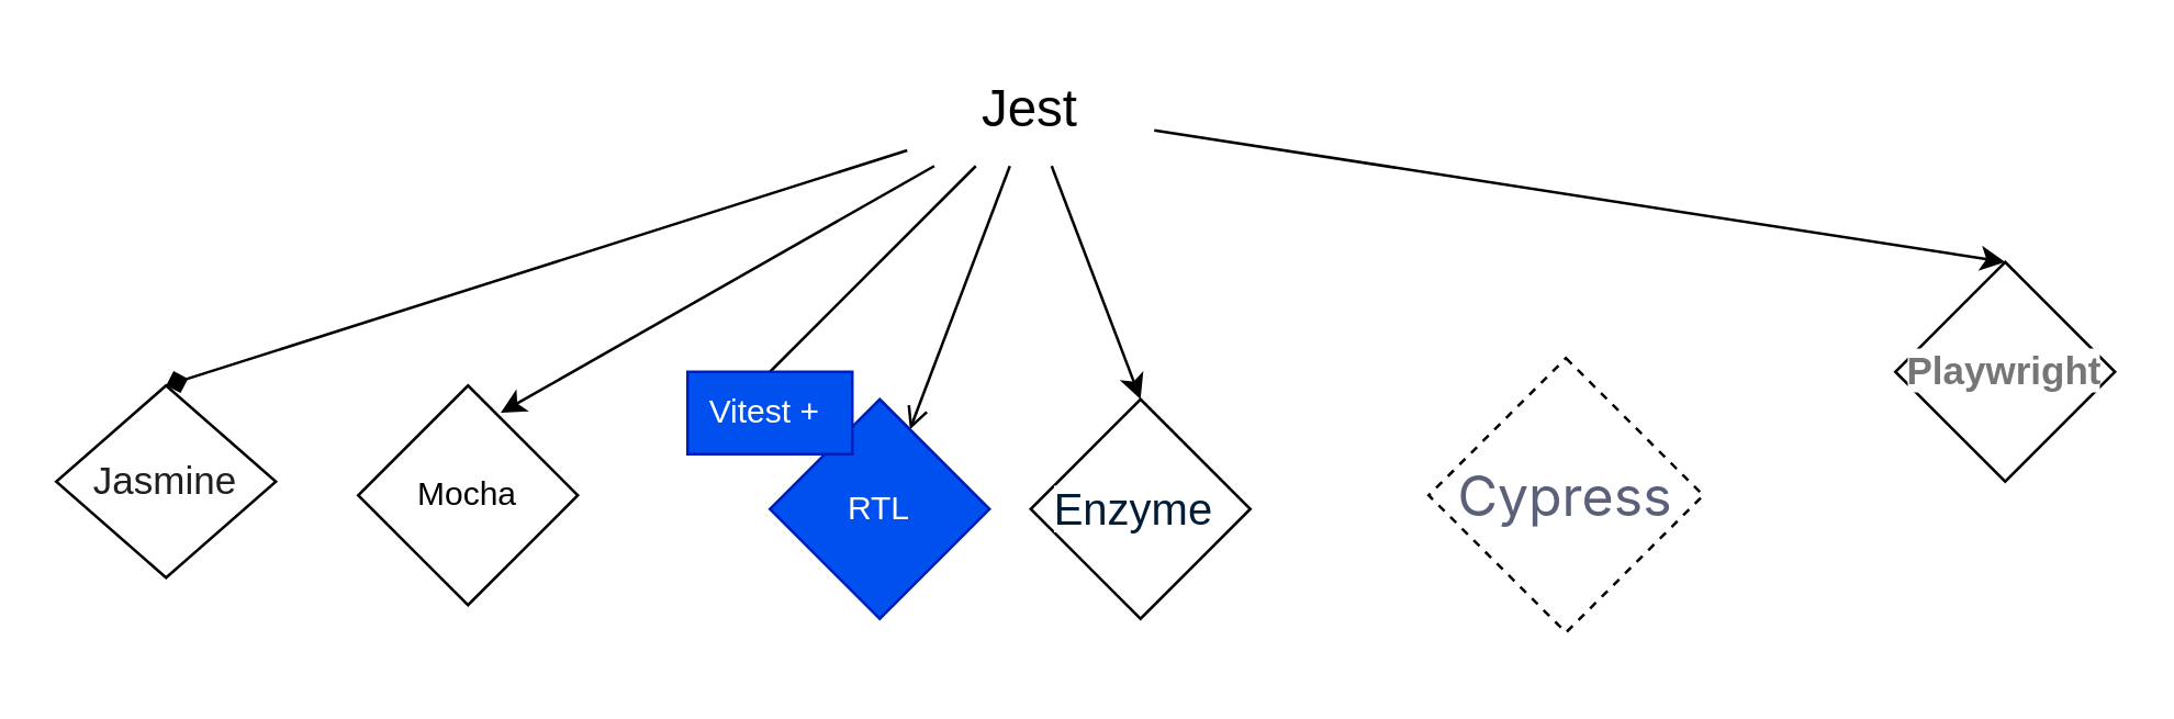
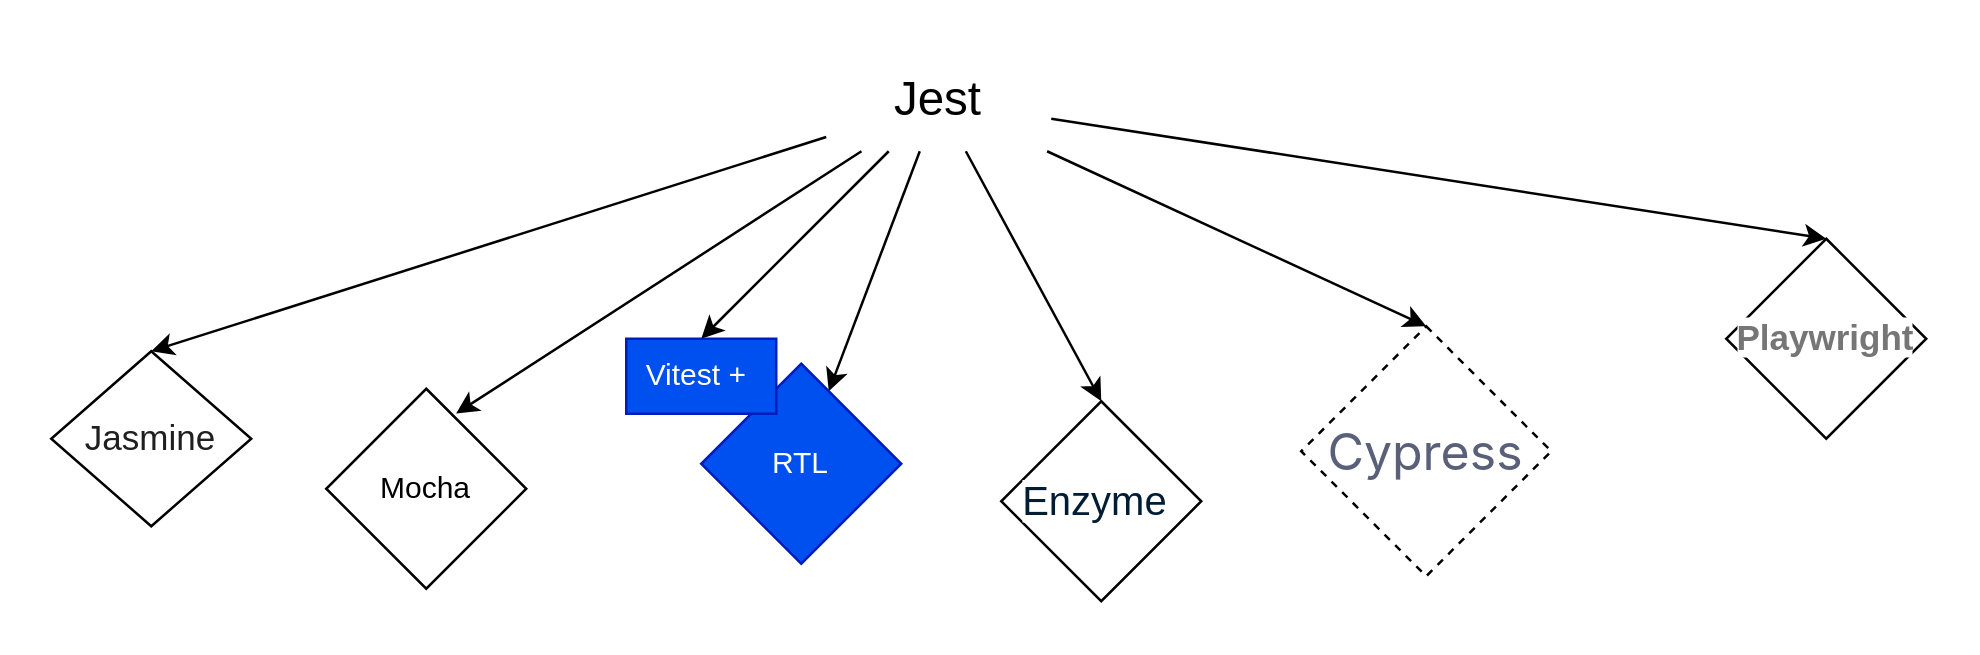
+ <mxCell id="5" style="edgeStyle=none;html=1;entryX=0.5;entryY=0;entryDx=0;entryDy=0;" edge="1" parent="1" source="8" target="14"><mxGeometry relative="1" as="geometry" /></mxCell>
- <mxCell id="7" style="edgeStyle=none;html=1;entryX=0.5;entryY=0;entryDx=0;entryDy=0;endArrow=none;" edge="1" parent="1" source="8" target="16"><mxGeometry relative="1" as="geometry" /></mxCell>
+ <mxCell id="7" style="edgeStyle=none;html=1;entryX=0.5;entryY=0;entryDx=0;entryDy=0;" edge="1" parent="1" source="8" target="16"><mxGeometry relative="1" as="geometry" /></mxCell>
- <mxCell id="4" style="edgeStyle=none;html=1;entryX=0.5;entryY=0;entryDx=0;entryDy=0;endArrow=diamond;" edge="1" parent="1" source="8" target="13"><mxGeometry relative="1" as="geometry" /></mxCell>
+ <mxCell id="4" style="edgeStyle=none;html=1;entryX=0.5;entryY=0;entryDx=0;entryDy=0;" edge="1" parent="1" source="8" target="13"><mxGeometry relative="1" as="geometry" /></mxCell>
- <mxCell id="2" value="" style="edgeStyle=none;html=1;endArrow=open;" edge="1" parent="1" source="8" target="9"><mxGeometry relative="1" as="geometry" /></mxCell>
+ <mxCell id="2" value="" style="edgeStyle=none;html=1;" edge="1" parent="1" source="8" target="9"><mxGeometry relative="1" as="geometry" /></mxCell>
- <mxCell id="10" value="Mocha" style="rhombus;whiteSpace=wrap;html=1;" vertex="1" parent="1"><mxGeometry x="130" y="140" width="80" height="80" as="geometry" /></mxCell>
+ <mxCell id="10" value="Mocha" style="rhombus;whiteSpace=wrap;html=1;" vertex="1" parent="1"><mxGeometry x="130" y="155" width="80" height="80" as="geometry" /></mxCell>
- <mxCell id="12" value="&lt;span style=&quot;color: rgb(0, 29, 53); font-family: &amp;quot;Google Sans&amp;quot;, Arial, sans-serif; font-size: 16px; text-align: start; background-color: rgb(255, 255, 255);&quot;&gt;Enzyme&amp;nbsp;&lt;/span&gt;" style="rhombus;whiteSpace=wrap;html=1;" vertex="1" parent="1"><mxGeometry x="375" y="145" width="80" height="80" as="geometry" /></mxCell>
+ <mxCell id="12" value="&lt;span style=&quot;color: rgb(0, 29, 53); font-family: &amp;quot;Google Sans&amp;quot;, Arial, sans-serif; font-size: 16px; text-align: start; background-color: rgb(255, 255, 255);&quot;&gt;Enzyme&amp;nbsp;&lt;/span&gt;" style="rhombus;whiteSpace=wrap;html=1;" vertex="1" parent="1"><mxGeometry x="400" y="160" width="80" height="80" as="geometry" /></mxCell>
